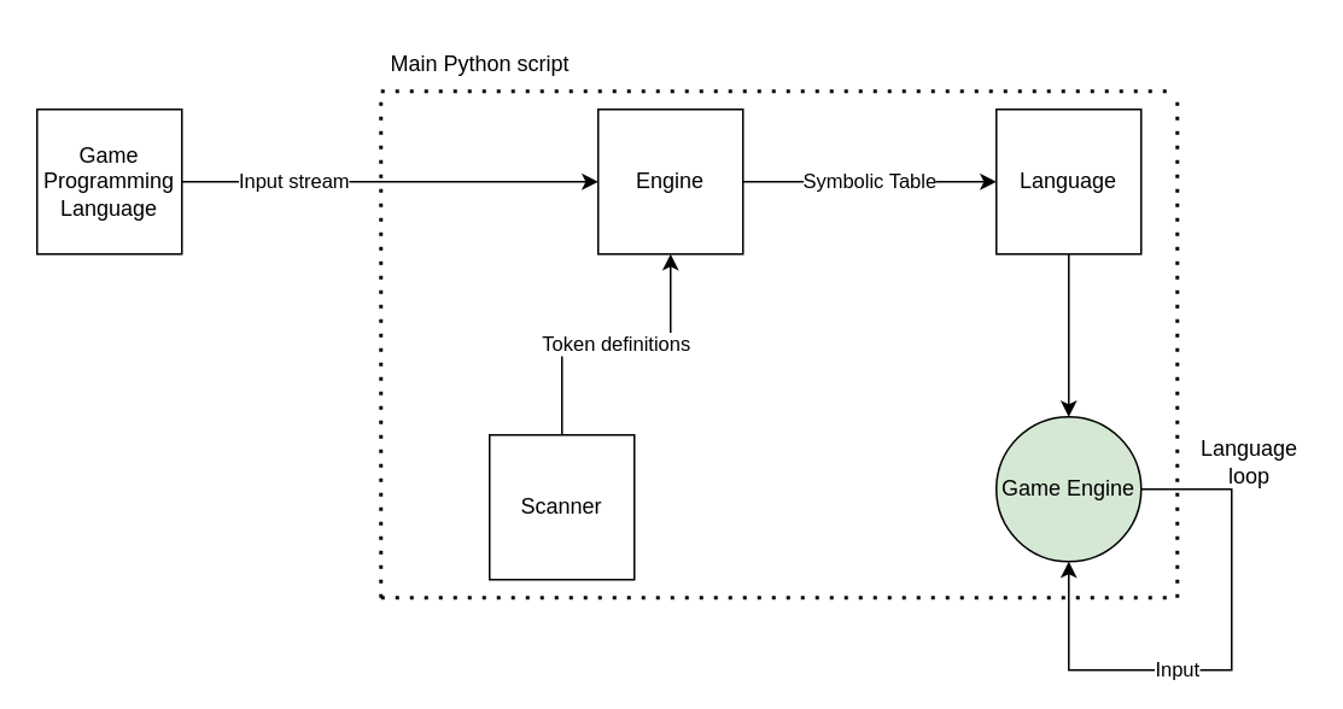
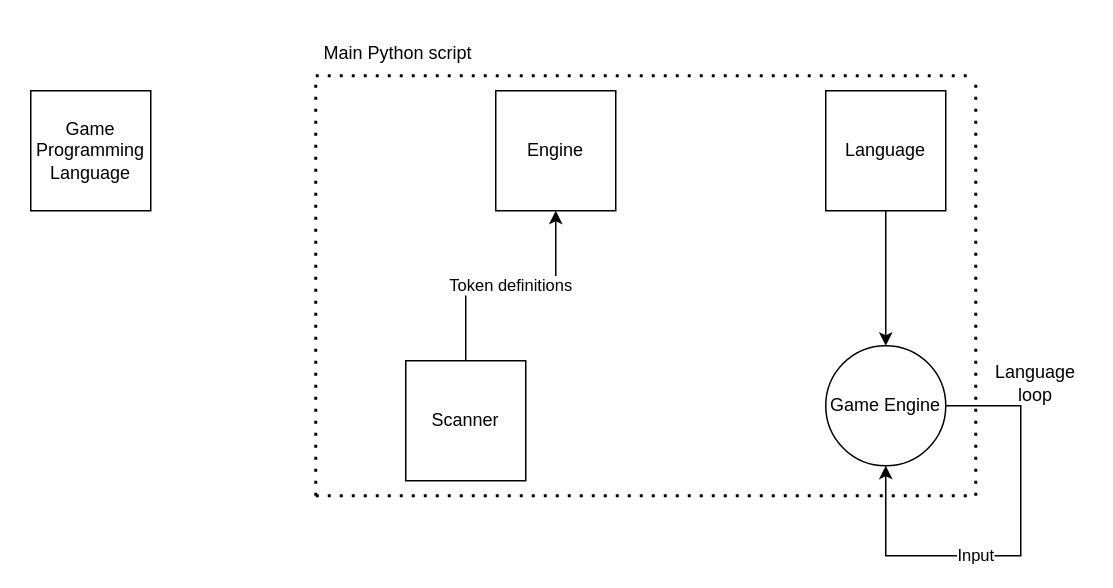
- <mxCell id="9" value="" style="endArrow=classic;html=1;rounded=0;exitX=1;exitY=0.5;exitDx=0;exitDy=0;entryX=0;entryY=0.5;entryDx=0;entryDy=0;" edge="1" parent="1" source="2" target="8"><mxGeometry width="50" height="50" relative="1" as="geometry"><mxPoint x="330" y="320" as="sourcePoint" /><mxPoint x="380" y="270" as="targetPoint" /></mxGeometry></mxCell>
- <mxCell id="10" value="Input stream" style="edgeLabel;html=1;align=center;verticalAlign=middle;resizable=0;points=[];" vertex="1" connectable="0" parent="9"><mxGeometry x="-0.473" y="1" relative="1" as="geometry"><mxPoint as="offset" /></mxGeometry></mxCell>
- <mxCell id="7" value="Symbolic Table" style="edgeStyle=orthogonalEdgeStyle;rounded=0;orthogonalLoop=1;jettySize=auto;html=1;entryX=0;entryY=0.5;entryDx=0;entryDy=0;" edge="1" parent="1" source="8" target="14"><mxGeometry relative="1" as="geometry" /></mxCell>
- <mxCell id="15" value="Game Engine" style="ellipse;whiteSpace=wrap;html=1;aspect=fixed;fillColor=#d5e8d4;" vertex="1" parent="1"><mxGeometry x="550" y="230" width="80" height="80" as="geometry" /></mxCell>
+ <mxCell id="15" value="Game Engine" style="ellipse;whiteSpace=wrap;html=1;aspect=fixed;" vertex="1" parent="1"><mxGeometry x="550" y="230" width="80" height="80" as="geometry" /></mxCell>
